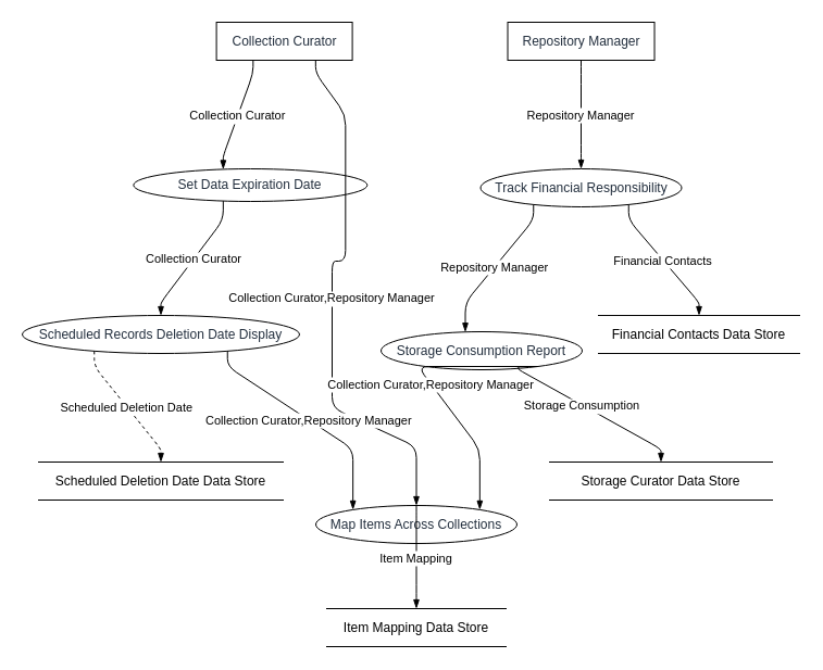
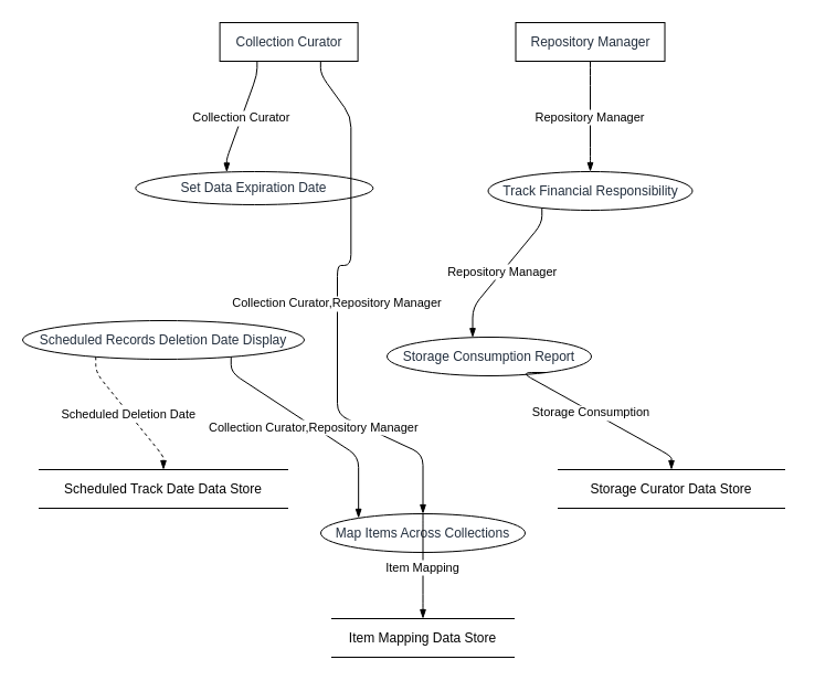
- <mxCell id="14" value="Collection Curator" style="endArrow=blockThin;endFill=1;fontSize=11;orthogonal=1;noEdgeStyle=1;" edge="1" parent="1" source="3" target="4"><mxGeometry relative="1" as="geometry"><Array as="points"><mxPoint x="204.844" y="202" /><mxPoint x="147.5" y="278" /></Array></mxGeometry></mxCell>
- <mxCell id="21" value="Financial Contacts" style="endArrow=blockThin;endFill=1;fontSize=11;orthogonal=1;noEdgeStyle=1;" edge="1" parent="1" source="6" target="10"><mxGeometry relative="1" as="geometry"><Array as="points"><mxPoint x="577.762" y="202" /><mxPoint x="642.5" y="278" /></Array></mxGeometry></mxCell>
- <mxCell id="10" value="Financial Contacts Data Store" style="html=1;dashed=0;whiteSpace=wrap;shape=partialRectangle;right=0;left=0;" vertex="1" parent="1"><mxGeometry x="550" y="290" width="185" height="35" as="geometry" /></mxCell>
- <mxCell id="19" value="Collection Curator,Repository Manager" style="endArrow=blockThin;endFill=1;fontSize=11;orthogonal=1;noEdgeStyle=1;" edge="1" parent="1" source="7" target="8"><mxGeometry relative="1" as="geometry"><Array as="points"><mxPoint x="383.75" y="337" /><mxPoint x="440.833" y="413" /></Array></mxGeometry></mxCell>
- <mxCell id="12" value="Scheduled Deletion Date Data Store" style="html=1;dashed=0;whiteSpace=wrap;shape=partialRectangle;right=0;left=0;" vertex="1" parent="1"><mxGeometry x="35" y="425" width="225" height="35" as="geometry" /></mxCell>
+ <mxCell id="12" value="Scheduled Track Date Data Store" style="html=1;dashed=0;whiteSpace=wrap;shape=partialRectangle;right=0;left=0;" vertex="1" parent="1"><mxGeometry x="35" y="425" width="225" height="35" as="geometry" /></mxCell>
